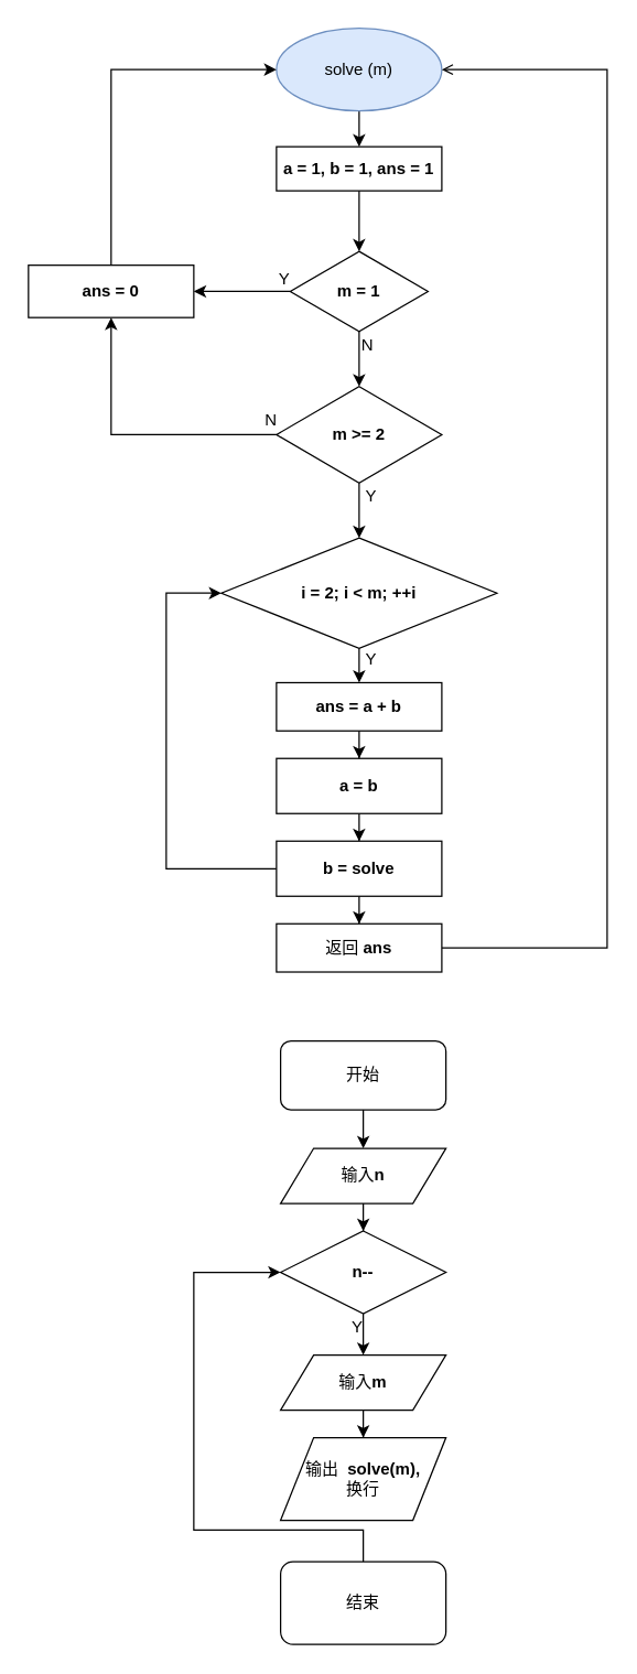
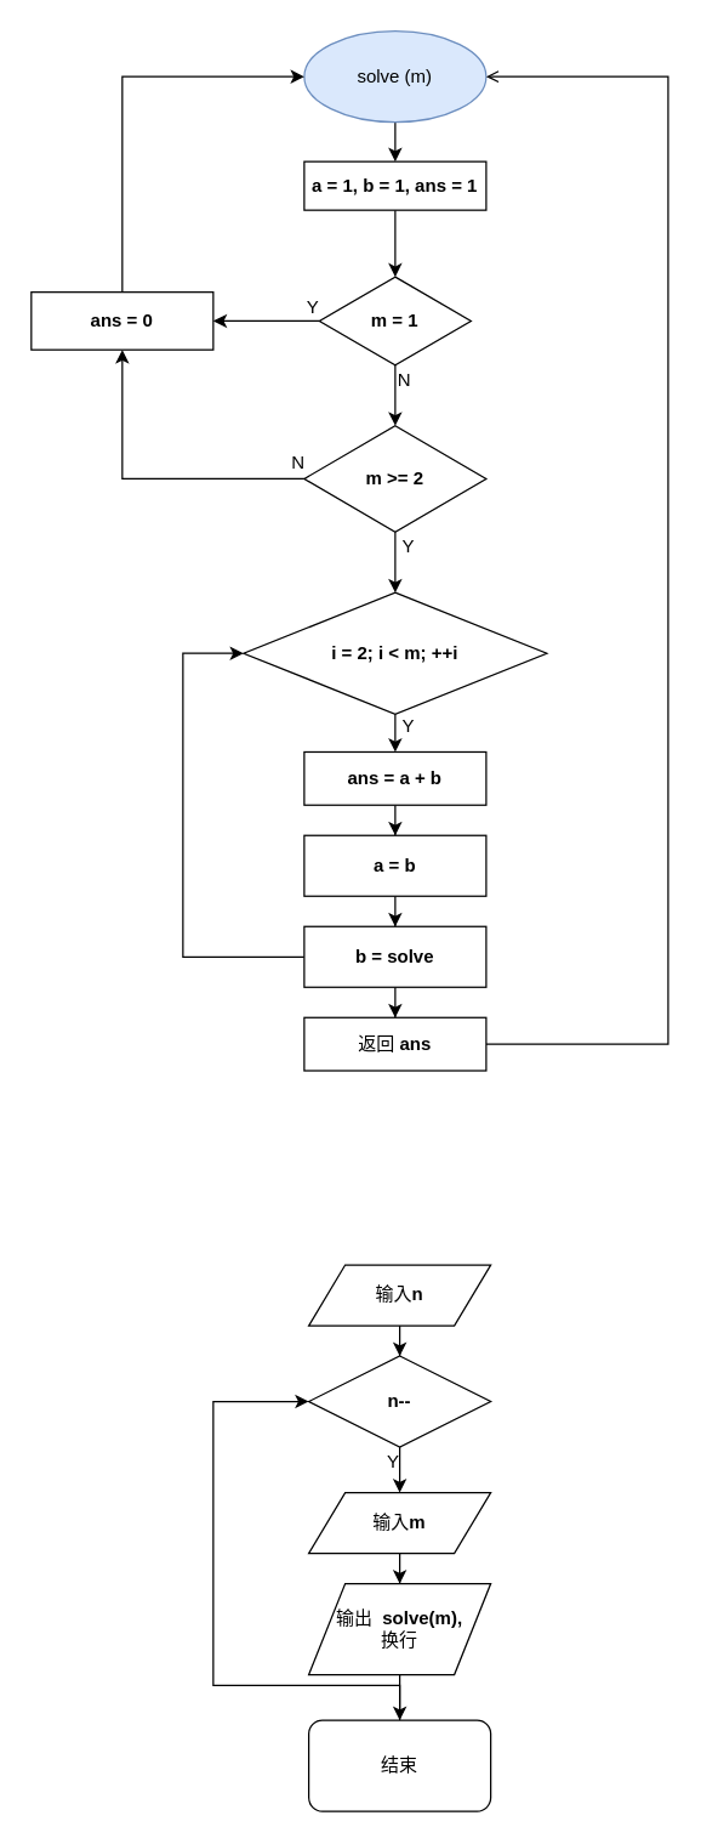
- <mxCell id="3" value="开始" style="rounded=1;whiteSpace=wrap;html=1;" vertex="1" parent="1"><mxGeometry x="203" y="755" width="120" height="50" as="geometry" /></mxCell>
- <mxCell id="2" value="" style="edgeStyle=orthogonalEdgeStyle;rounded=0;orthogonalLoop=1;jettySize=auto;html=1;" edge="1" parent="1" source="3" target="5"><mxGeometry relative="1" as="geometry" /></mxCell>
+ <mxCell id="10" value="" style="edgeStyle=orthogonalEdgeStyle;rounded=0;orthogonalLoop=1;jettySize=auto;html=1;" edge="1" parent="1" source="11" target="13"><mxGeometry relative="1" as="geometry" /></mxCell>
